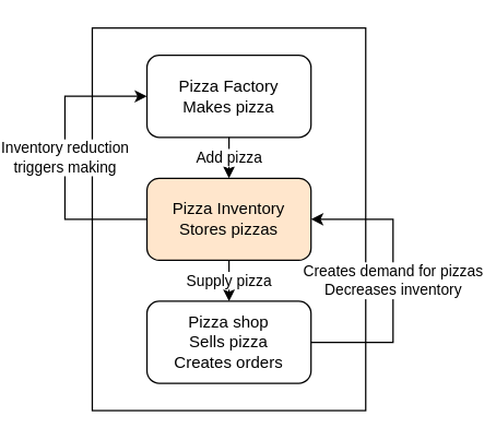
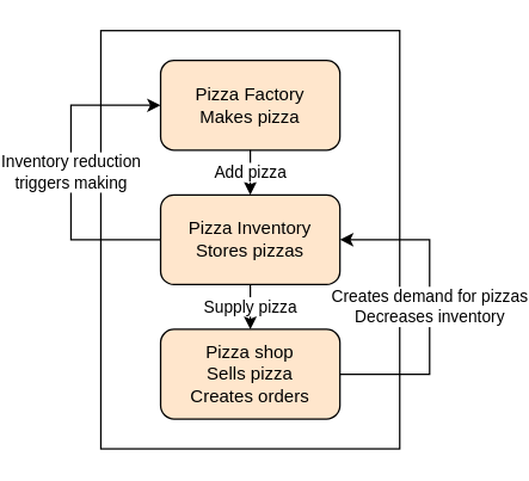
- <mxCell id="5" value="&lt;div&gt;Pizza Factory&lt;/div&gt;&lt;div&gt;Makes pizza&lt;br&gt;&lt;/div&gt;" style="rounded=1;whiteSpace=wrap;html=1;" parent="1" vertex="1"><mxGeometry x="80" y="40" width="120" height="60" as="geometry" /></mxCell>
+ <mxCell id="5" value="&lt;div&gt;Pizza Factory&lt;/div&gt;&lt;div&gt;Makes pizza&lt;br&gt;&lt;/div&gt;" style="rounded=1;whiteSpace=wrap;html=1;fillColor=#ffe6cc;" parent="1" vertex="1"><mxGeometry x="80" y="40" width="120" height="60" as="geometry" /></mxCell>
- <mxCell id="3" value="&lt;div&gt;Pizza shop&lt;br&gt;Sells pizza&lt;br&gt;&lt;/div&gt;&lt;div&gt;Creates orders&lt;br&gt;&lt;/div&gt;" style="rounded=1;whiteSpace=wrap;html=1;" parent="1" vertex="1"><mxGeometry x="80" y="220" width="120" height="60" as="geometry" /></mxCell>
+ <mxCell id="3" value="&lt;div&gt;Pizza shop&lt;br&gt;Sells pizza&lt;br&gt;&lt;/div&gt;&lt;div&gt;Creates orders&lt;br&gt;&lt;/div&gt;" style="rounded=1;whiteSpace=wrap;html=1;fillColor=#ffe6cc;" parent="1" vertex="1"><mxGeometry x="80" y="220" width="120" height="60" as="geometry" /></mxCell>
